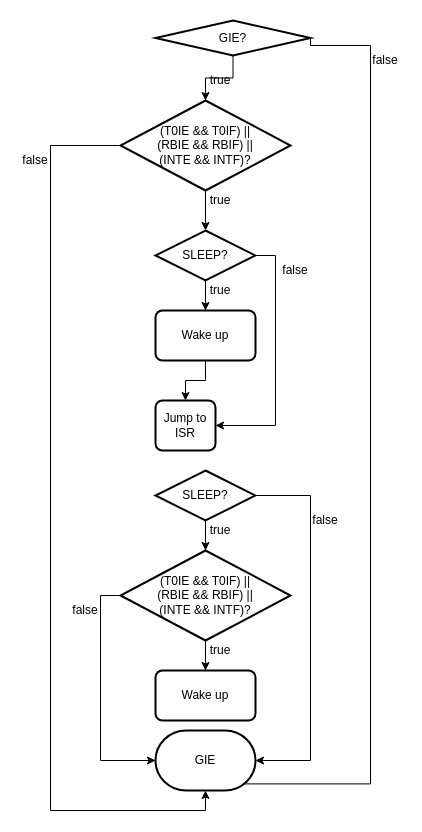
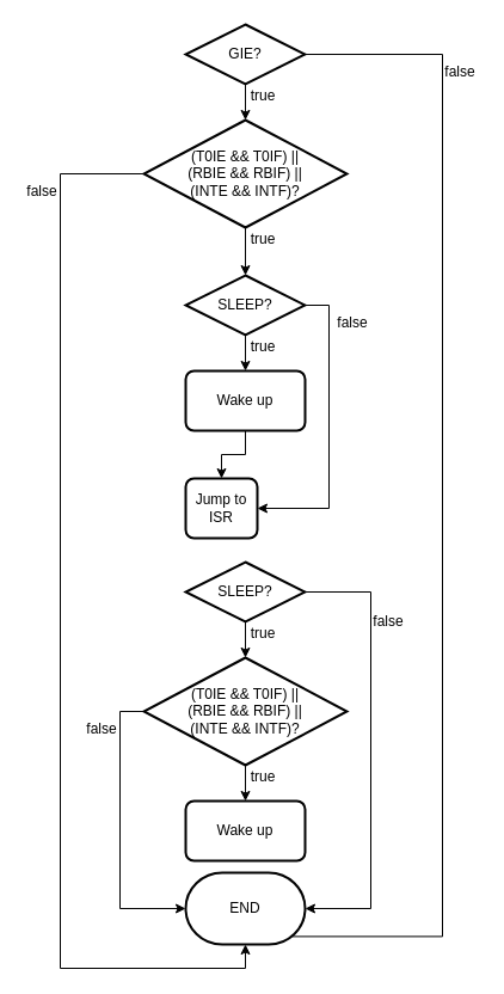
- <mxCell id="7" value="GIE?" style="strokeWidth=2;html=1;shape=mxgraph.flowchart.decision;whiteSpace=wrap;" vertex="1" parent="1"><mxGeometry x="155" y="20" width="155" height="35" as="geometry" /></mxCell>
+ <mxCell id="7" value="GIE?" style="strokeWidth=2;html=1;shape=mxgraph.flowchart.decision;whiteSpace=wrap;" vertex="1" parent="1"><mxGeometry x="155" y="20" width="100" height="50" as="geometry" /></mxCell>
- <mxCell id="20" value="GIE" style="strokeWidth=2;html=1;shape=mxgraph.flowchart.terminator;whiteSpace=wrap;" vertex="1" parent="1"><mxGeometry x="155" y="730" width="100" height="60" as="geometry" /></mxCell>
+ <mxCell id="20" value="END" style="strokeWidth=2;html=1;shape=mxgraph.flowchart.terminator;whiteSpace=wrap;" vertex="1" parent="1"><mxGeometry x="155" y="730" width="100" height="60" as="geometry" /></mxCell>
